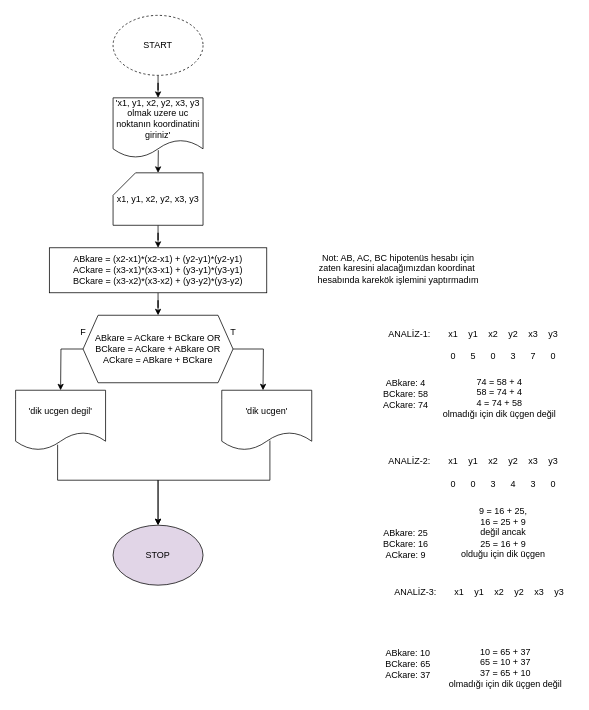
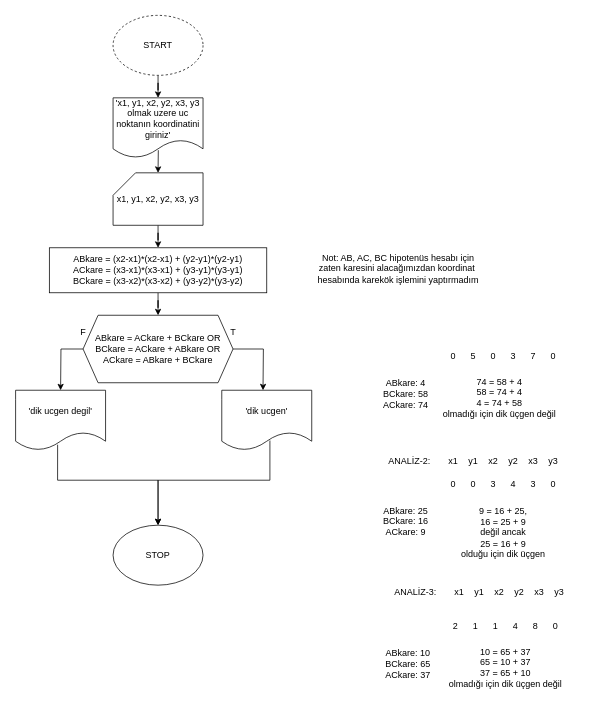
- <mxCell id="21" value="ANALİZ-1:&lt;span style=&quot;white-space: pre;&quot;&gt;&#09;&lt;/span&gt;x1&lt;span style=&quot;white-space: pre;&quot;&gt;&#09;&lt;/span&gt;y1&lt;span style=&quot;white-space: pre;&quot;&gt;&#09;&lt;/span&gt;x2&lt;span style=&quot;white-space: pre;&quot;&gt;&#09;&lt;/span&gt;y2&lt;span style=&quot;white-space: pre;&quot;&gt;&#09;&lt;/span&gt;x3&lt;span style=&quot;white-space: pre;&quot;&gt;&#09;&lt;/span&gt;y3" style="text;html=1;align=center;verticalAlign=middle;resizable=0;points=[];autosize=1;strokeColor=none;fillColor=none;" vertex="1" parent="1"><mxGeometry x="505" y="430" width="250" height="30" as="geometry" /></mxCell>
- <mxCell id="27" value="ABkare: 25&lt;div&gt;BCkare: 16&lt;/div&gt;&lt;div&gt;ACkare: 9&lt;/div&gt;" style="text;html=1;align=center;verticalAlign=middle;resizable=0;points=[];autosize=1;strokeColor=none;fillColor=none;" vertex="1" parent="1"><mxGeometry x="500" y="695" width="80" height="60" as="geometry" /></mxCell>
+ <mxCell id="27" value="ABkare: 25&lt;div&gt;BCkare: 16&lt;/div&gt;&lt;div&gt;ACkare: 9&lt;/div&gt;" style="text;html=1;align=center;verticalAlign=middle;resizable=0;points=[];autosize=1;strokeColor=none;fillColor=none;" vertex="1" parent="1"><mxGeometry x="500" y="665" width="80" height="60" as="geometry" /></mxCell>
- <mxCell id="20" value="STOP" style="ellipse;whiteSpace=wrap;html=1;fillColor=#e1d5e7;" vertex="1" parent="1"><mxGeometry x="150" y="700" width="120" height="80" as="geometry" /></mxCell>
+ <mxCell id="20" value="STOP" style="ellipse;whiteSpace=wrap;html=1;" vertex="1" parent="1"><mxGeometry x="150" y="700" width="120" height="80" as="geometry" /></mxCell>
+ <mxCell id="30" value="2&lt;span style=&quot;white-space: pre;&quot;&gt;&#09;&lt;/span&gt;1&lt;span style=&quot;white-space: pre;&quot;&gt;&#09;&lt;/span&gt;1&lt;span style=&quot;white-space: pre;&quot;&gt;&#09;&lt;/span&gt;4&lt;span style=&quot;white-space: pre;&quot;&gt;&#09;&lt;/span&gt;8&lt;span style=&quot;white-space: pre;&quot;&gt;&#09;&lt;/span&gt;0" style="text;html=1;align=center;verticalAlign=middle;resizable=0;points=[];autosize=1;strokeColor=none;fillColor=none;" vertex="1" parent="1"><mxGeometry x="592.5" y="820" width="160" height="30" as="geometry" /></mxCell>
